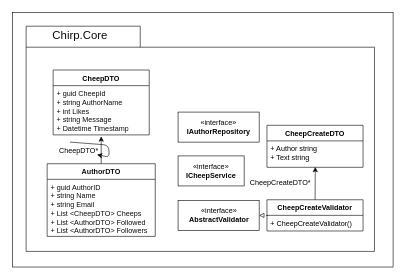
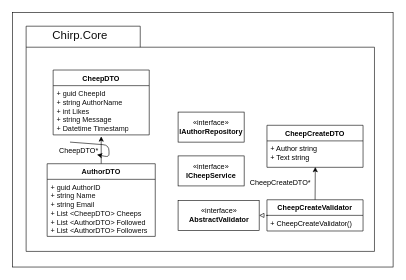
- <mxCell id="12" value="&lt;font color=&quot;#030303&quot;&gt;«interface»&lt;br&gt;&lt;b&gt;IAuthorRepository&lt;/b&gt;&lt;/font&gt;" style="html=1;whiteSpace=wrap;strokeColor=#000000;fillColor=none;" parent="1" vertex="1"><mxGeometry x="296" y="186" width="135" height="50" as="geometry" /></mxCell>
+ <mxCell id="12" value="&lt;font color=&quot;#030303&quot;&gt;«interface»&lt;br&gt;&lt;b&gt;IAuthorRepository&lt;/b&gt;&lt;/font&gt;" style="html=1;whiteSpace=wrap;strokeColor=#000000;fillColor=none;" parent="1" vertex="1"><mxGeometry x="296" y="186" width="110" height="50" as="geometry" /></mxCell>
